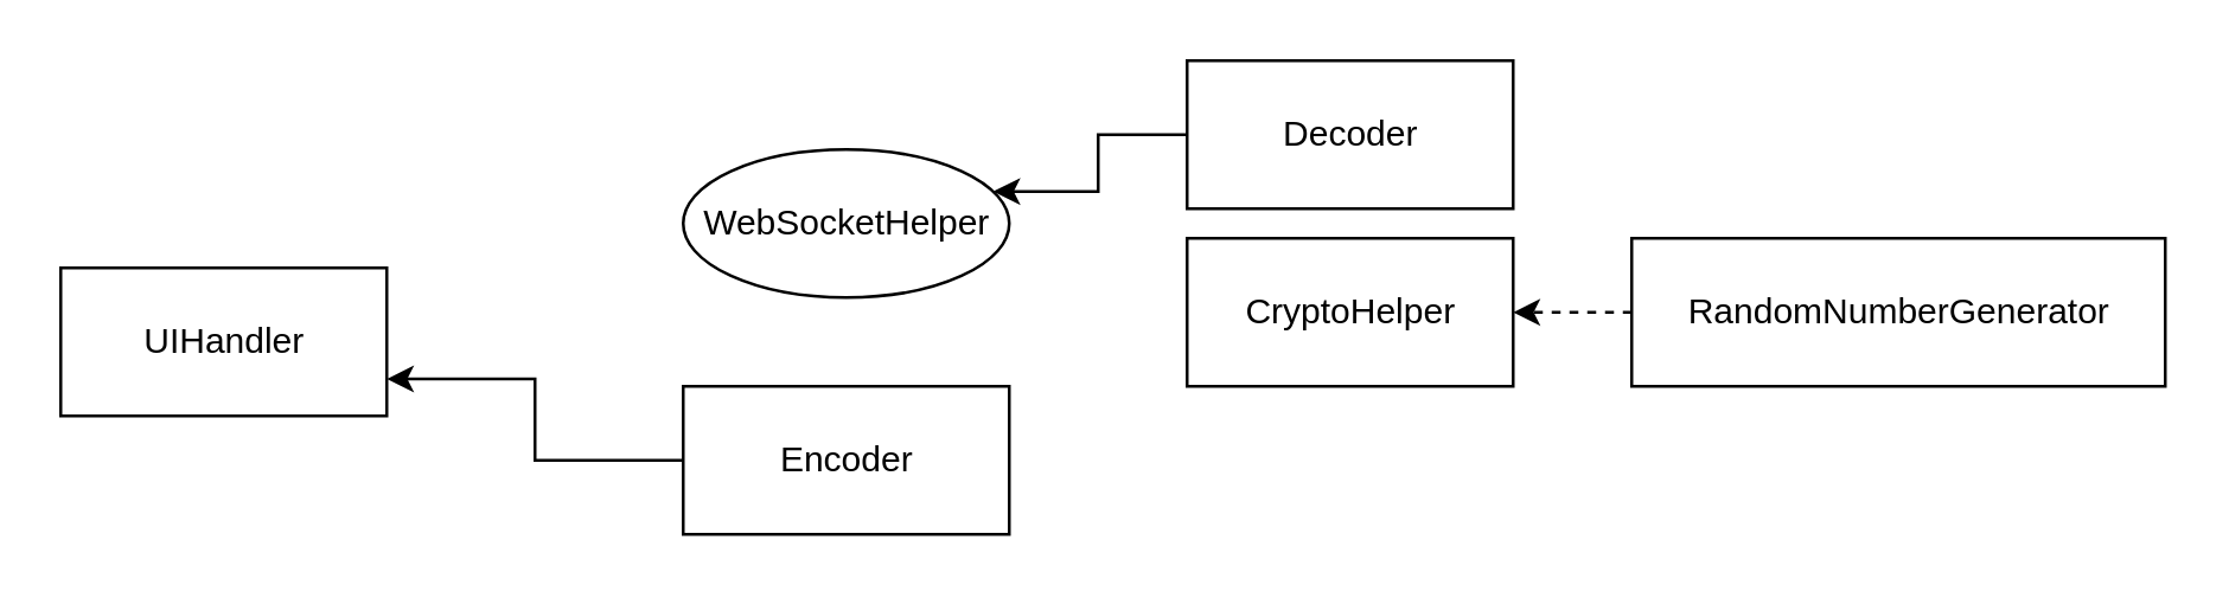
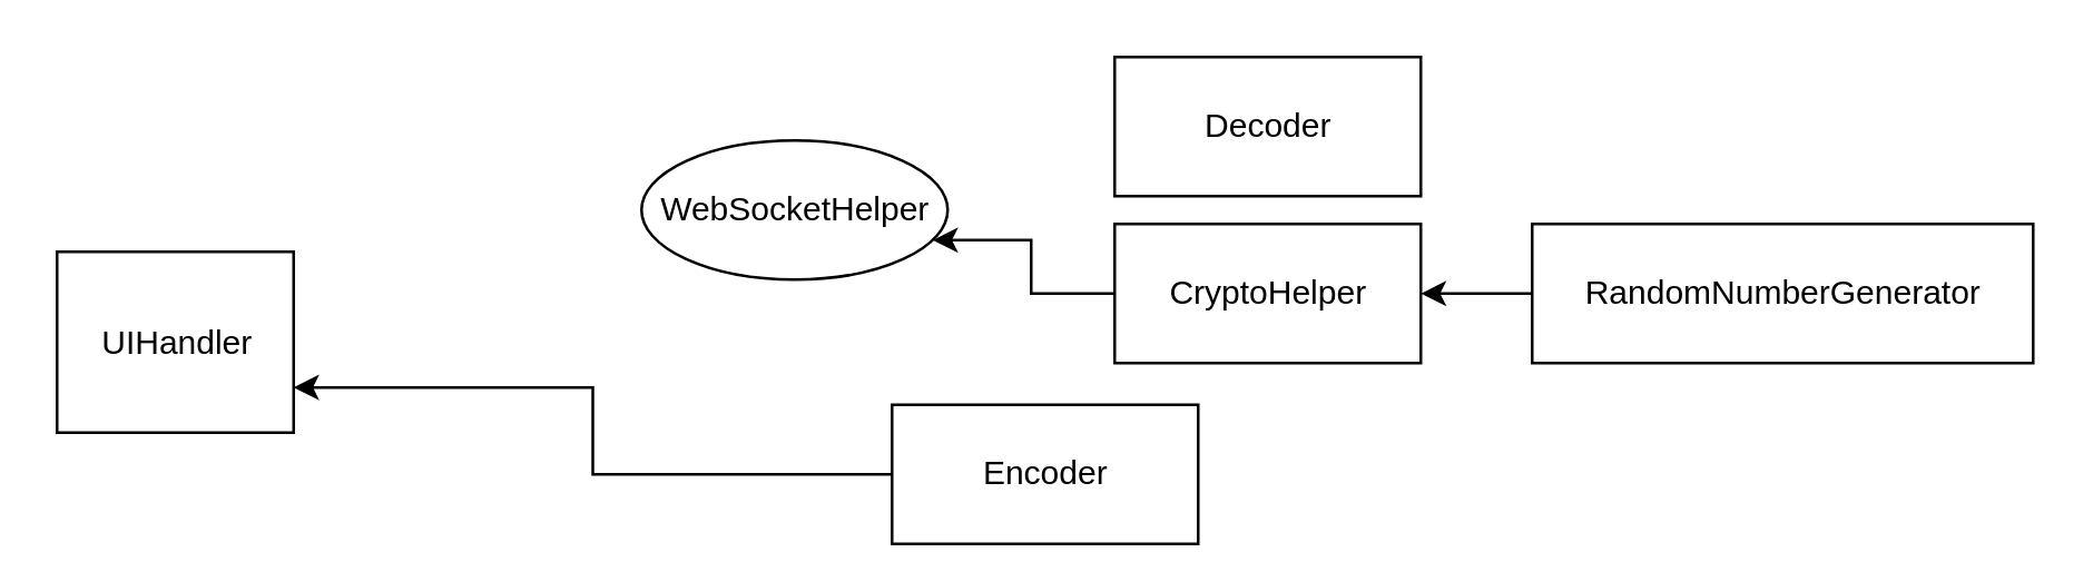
- <mxCell id="6" style="edgeStyle=orthogonalEdgeStyle;rounded=0;orthogonalLoop=1;jettySize=auto;html=1;entryX=1;entryY=0.25;entryDx=0;entryDy=0;" edge="1" parent="1" source="7" target="3"><mxGeometry relative="1" as="geometry" /></mxCell>
+ <mxCell id="8" style="edgeStyle=orthogonalEdgeStyle;rounded=0;orthogonalLoop=1;jettySize=auto;html=1;entryX=1;entryY=0.75;entryDx=0;entryDy=0;" edge="1" parent="1" source="9" target="3"><mxGeometry relative="1" as="geometry" /></mxCell>
- <mxCell id="10" style="edgeStyle=orthogonalEdgeStyle;rounded=0;orthogonalLoop=1;jettySize=auto;html=1;entryX=1;entryY=0.5;entryDx=0;entryDy=0;dashed=1;" edge="1" parent="1" source="11" target="9"><mxGeometry relative="1" as="geometry" /></mxCell>
+ <mxCell id="10" style="edgeStyle=orthogonalEdgeStyle;rounded=0;orthogonalLoop=1;jettySize=auto;html=1;entryX=1;entryY=0.5;entryDx=0;entryDy=0;" edge="1" parent="1" source="11" target="9"><mxGeometry relative="1" as="geometry" /></mxCell>
- <mxCell id="2" value="UIHandler" style="html=1;" vertex="1" parent="1"><mxGeometry x="20" y="90" width="110" height="50" as="geometry" /></mxCell>
+ <mxCell id="2" value="UIHandler" style="html=1;" vertex="1" parent="1"><mxGeometry x="20" y="90" width="85" height="65" as="geometry" /></mxCell>
- <mxCell id="5" value="Encoder" style="html=1;" vertex="1" parent="1"><mxGeometry x="230" y="130" width="110" height="50" as="geometry" /></mxCell>
+ <mxCell id="5" value="Encoder" style="html=1;" vertex="1" parent="1"><mxGeometry x="320" y="145" width="110" height="50" as="geometry" /></mxCell>
